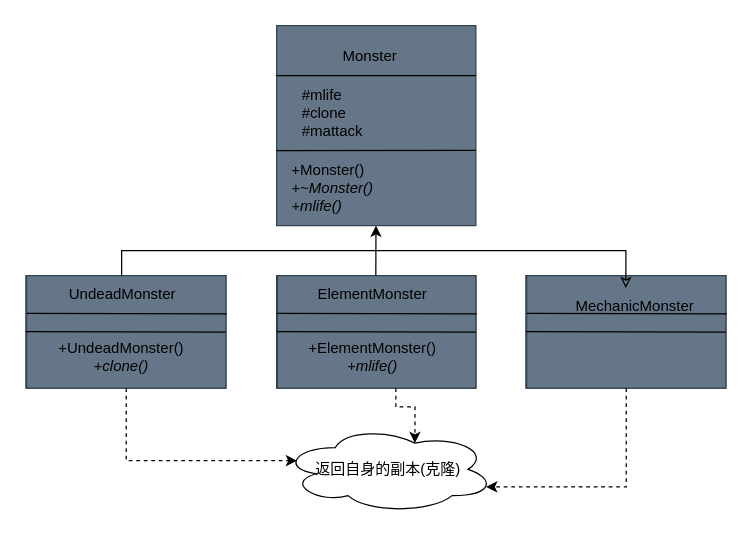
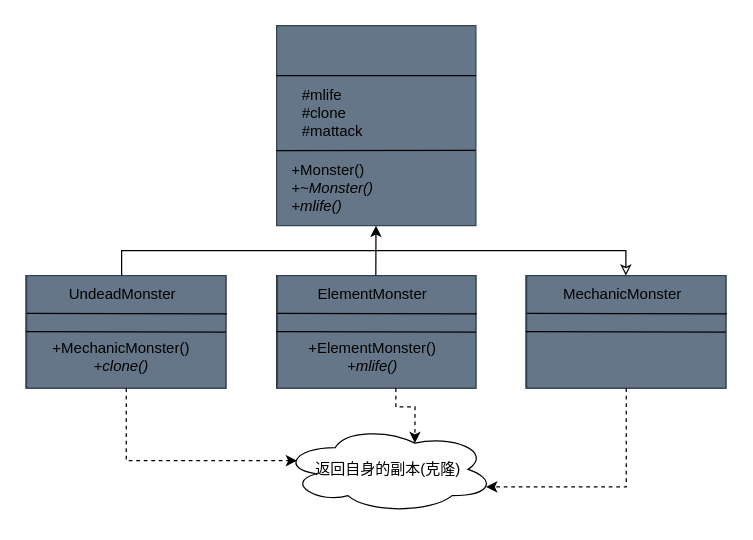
- <mxCell id="25" value="Monster" style="text;html=1;align=center;verticalAlign=middle;resizable=0;points=[];autosize=1;strokeColor=none;fillColor=none;" vertex="1" parent="1"><mxGeometry x="260.3" y="30" width="70" height="30" as="geometry" /></mxCell>
- <mxCell id="21" value="MechanicMonster" style="text;html=1;align=center;verticalAlign=middle;resizable=0;points=[];autosize=1;strokeColor=none;fillColor=none;" vertex="1" parent="16"><mxGeometry x="26.567" y="10" width="120" height="30" as="geometry" /></mxCell>
+ <mxCell id="21" value="MechanicMonster" style="text;html=1;align=center;verticalAlign=middle;resizable=0;points=[];autosize=1;strokeColor=none;fillColor=none;" vertex="1" parent="16"><mxGeometry x="16.567" width="120" height="30" as="geometry" /></mxCell>
- <mxCell id="8" value="+UndeadMonster()&lt;br&gt;&lt;i&gt;+clone()&lt;/i&gt;" style="text;html=1;align=center;verticalAlign=middle;resizable=0;points=[];autosize=1;strokeColor=none;fillColor=none;" vertex="1" parent="2"><mxGeometry x="16.255" y="45" width="120" height="40" as="geometry" /></mxCell>
+ <mxCell id="8" value="+MechanicMonster()&lt;br&gt;&lt;i&gt;+clone()&lt;/i&gt;" style="text;html=1;align=center;verticalAlign=middle;resizable=0;points=[];autosize=1;strokeColor=none;fillColor=none;" vertex="1" parent="2"><mxGeometry x="16.255" y="45" width="120" height="40" as="geometry" /></mxCell>
